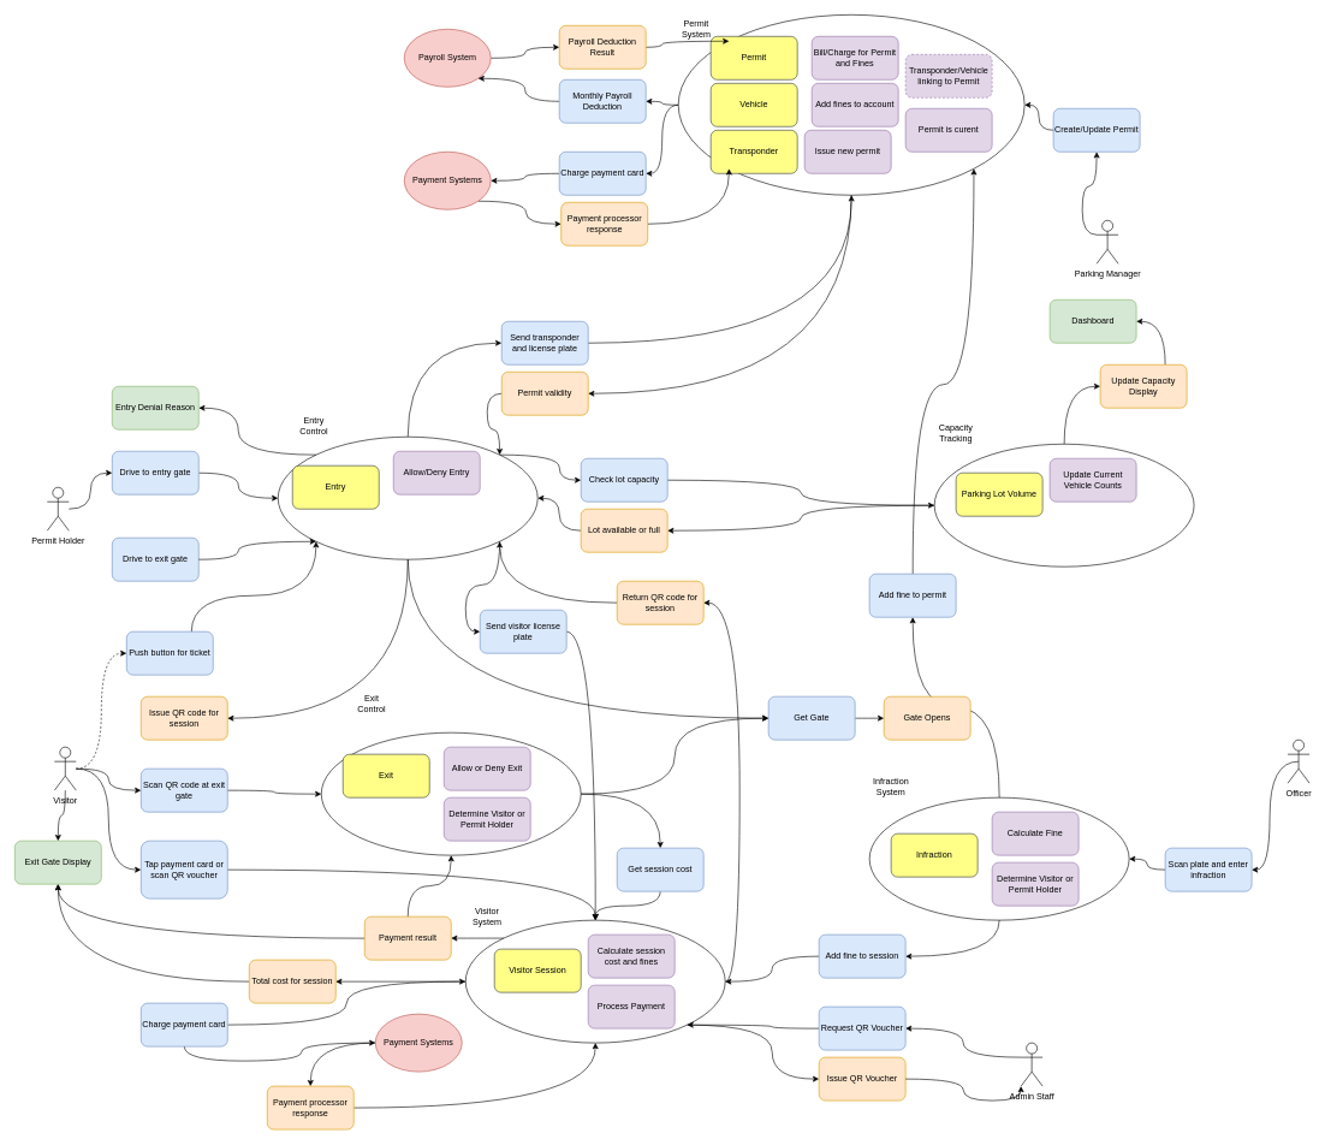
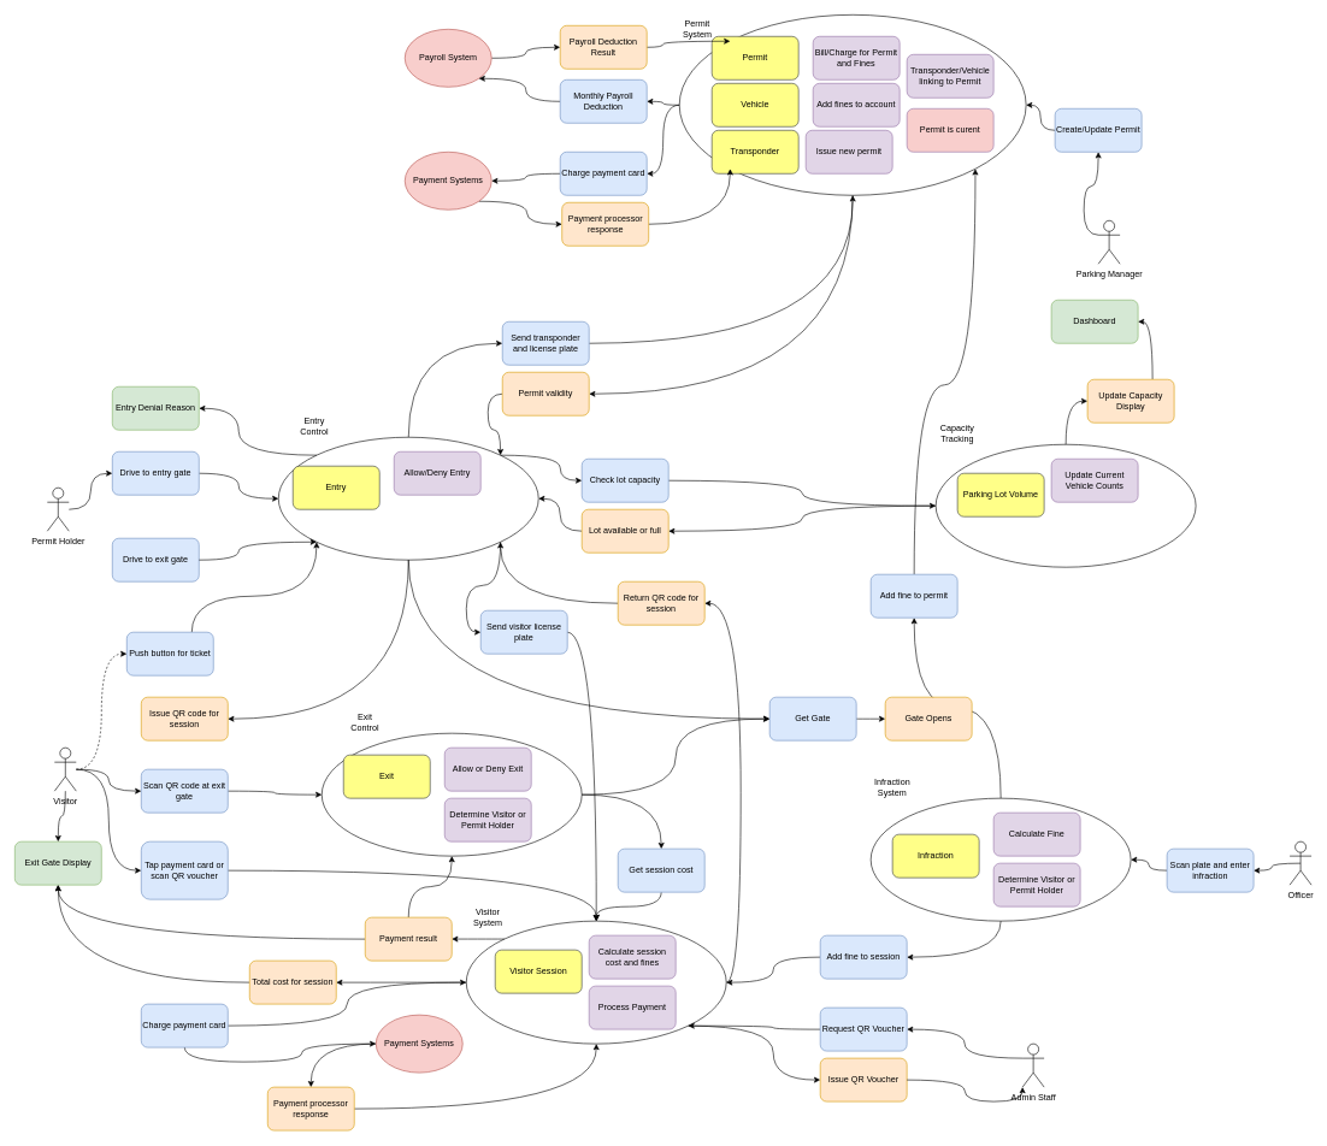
- <mxCell id="103" value="Transponder/Vehicle linking to Permit" style="rounded=1;whiteSpace=wrap;html=1;fillColor=#e1d5e7;strokeColor=#9673a6;dashed=1;" vertex="1" parent="1"><mxGeometry x="1255" y="75" width="120" height="60" as="geometry" /></mxCell>
+ <mxCell id="103" value="Transponder/Vehicle linking to Permit" style="rounded=1;whiteSpace=wrap;html=1;fillColor=#e1d5e7;strokeColor=#9673a6;" vertex="1" parent="1"><mxGeometry x="1255" y="75" width="120" height="60" as="geometry" /></mxCell>
- <mxCell id="108" value="Permit is curent" style="rounded=1;whiteSpace=wrap;html=1;fillColor=#e1d5e7;strokeColor=#9673a6;" vertex="1" parent="1"><mxGeometry x="1255" y="150" width="120" height="60" as="geometry" /></mxCell>
+ <mxCell id="108" value="Permit is curent" style="rounded=1;whiteSpace=wrap;html=1;fillColor=#f8cecc;strokeColor=#9673a6;" vertex="1" parent="1"><mxGeometry x="1255" y="150" width="120" height="60" as="geometry" /></mxCell>
- <mxCell id="74" value="Update Capacity Display" style="rounded=1;whiteSpace=wrap;html=1;fillColor=#ffe6cc;strokeColor=#d79b00;" parent="1" vertex="1"><mxGeometry x="1525" y="505" width="120" height="60" as="geometry" /></mxCell>
+ <mxCell id="74" value="Update Capacity Display" style="rounded=1;whiteSpace=wrap;html=1;fillColor=#ffe6cc;strokeColor=#d79b00;" parent="1" vertex="1"><mxGeometry x="1505" y="525" width="120" height="60" as="geometry" /></mxCell>
- <mxCell id="99" value="Exit Control" style="text;html=1;align=center;verticalAlign=middle;whiteSpace=wrap;rounded=0;" parent="1" vertex="1"><mxGeometry x="485" y="960" width="60" height="30" as="geometry" /></mxCell>
+ <mxCell id="99" value="Exit Control" style="text;html=1;align=center;verticalAlign=middle;whiteSpace=wrap;rounded=0;" parent="1" vertex="1"><mxGeometry x="475" y="985" width="60" height="30" as="geometry" /></mxCell>
- <mxCell id="71" value="Officer" style="shape=umlActor;verticalLabelPosition=bottom;verticalAlign=top;html=1;outlineConnect=0;rounded=1;" parent="1" vertex="1"><mxGeometry x="1785" y="1025" width="30" height="60" as="geometry" /></mxCell>
+ <mxCell id="71" value="Officer" style="shape=umlActor;verticalLabelPosition=bottom;verticalAlign=top;html=1;outlineConnect=0;rounded=1;" parent="1" vertex="1"><mxGeometry x="1785" y="1165" width="30" height="60" as="geometry" /></mxCell>
